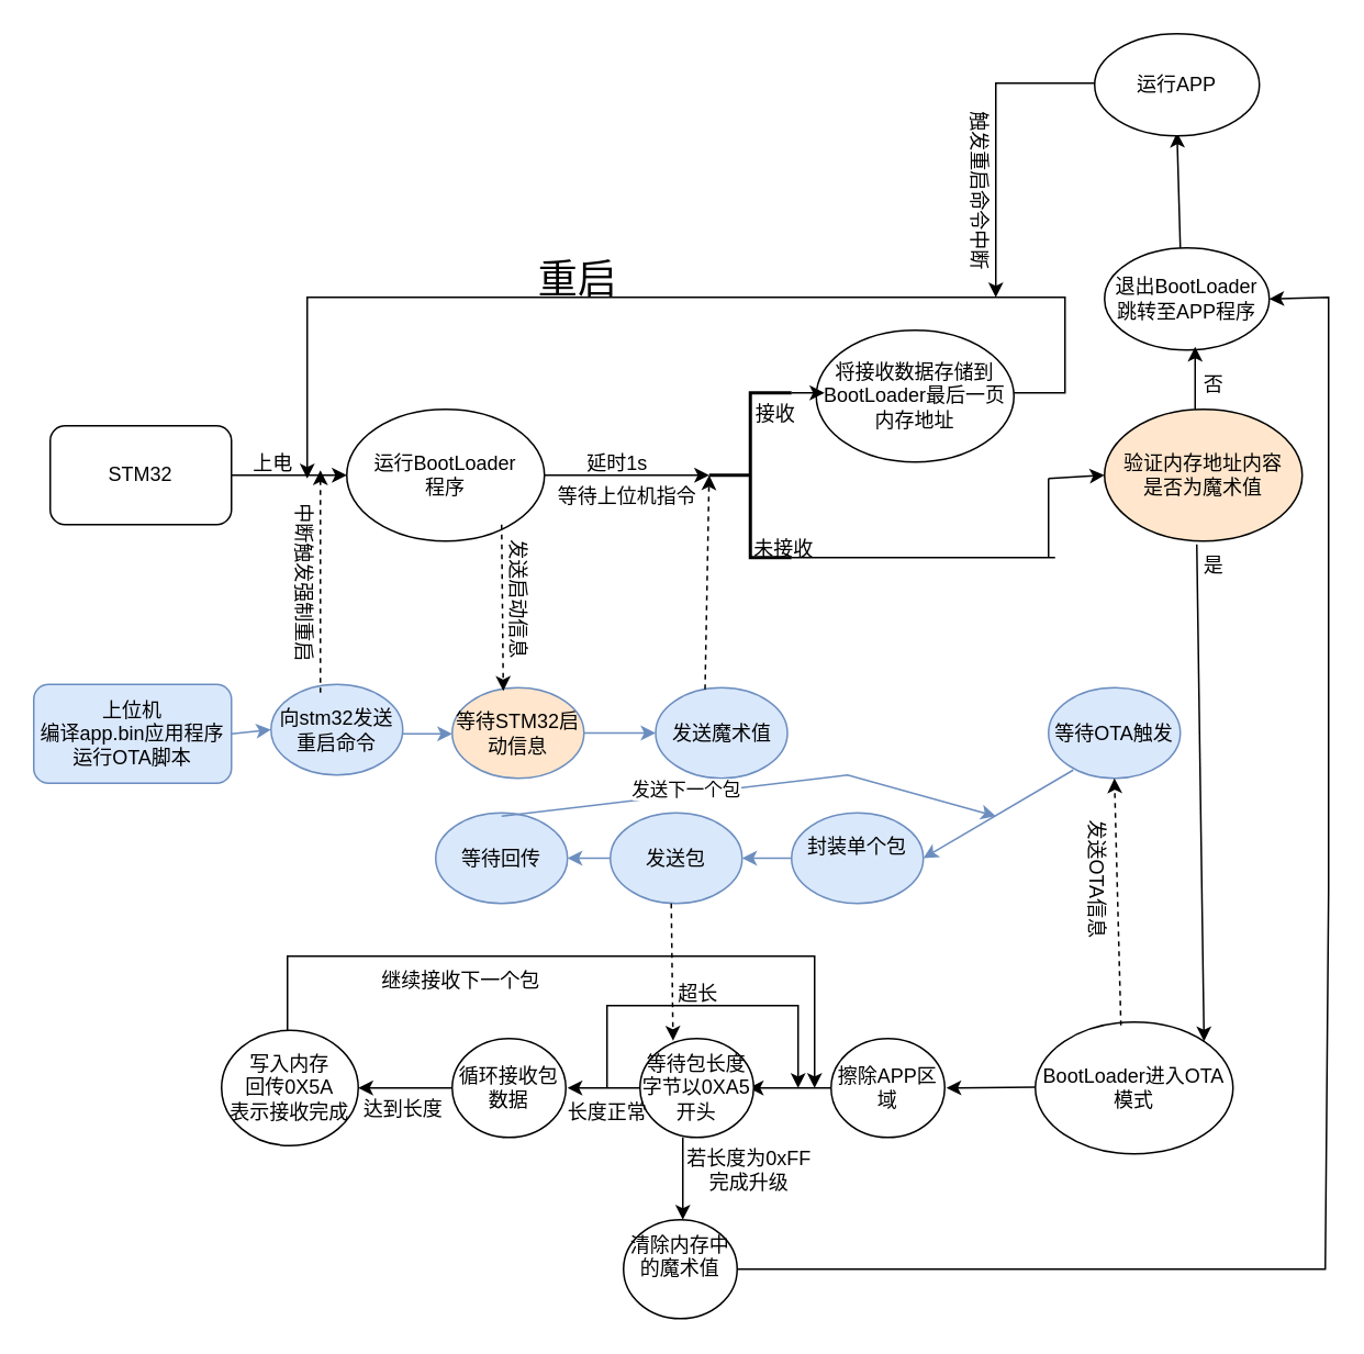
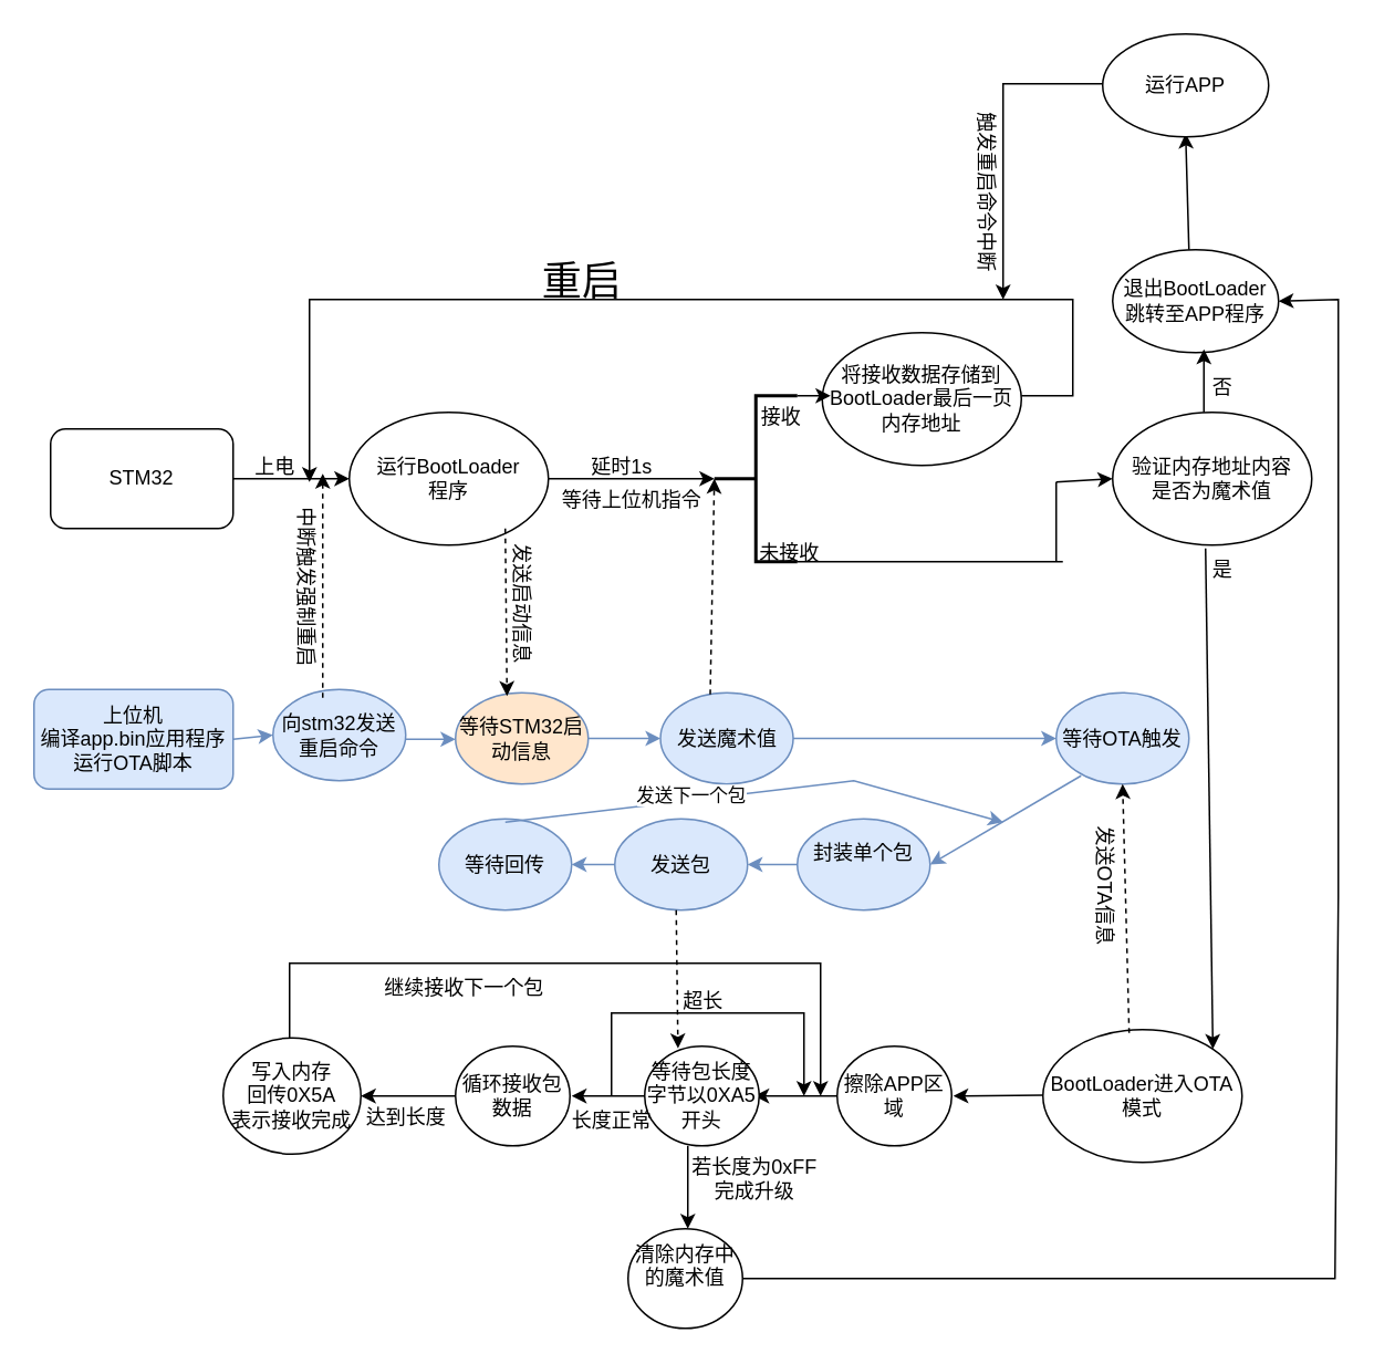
- <mxCell id="15" value="验证内存地址内容&lt;div&gt;是否为魔术值&lt;/div&gt;" style="ellipse;whiteSpace=wrap;html=1;fillColor=#ffe6cc;" parent="1" vertex="1"><mxGeometry x="670" y="248" width="120" height="80" as="geometry" /></mxCell>
+ <mxCell id="15" value="验证内存地址内容&lt;div&gt;是否为魔术值&lt;/div&gt;" style="ellipse;whiteSpace=wrap;html=1;" parent="1" vertex="1"><mxGeometry x="670" y="248" width="120" height="80" as="geometry" /></mxCell>
+ <mxCell id="60" value="" style="edgeStyle=orthogonalEdgeStyle;rounded=0;orthogonalLoop=1;jettySize=auto;html=1;fillColor=#dae8fc;strokeColor=#6c8ebf;" edge="1" parent="1" source="61" target="63"><mxGeometry relative="1" as="geometry" /></mxCell>
